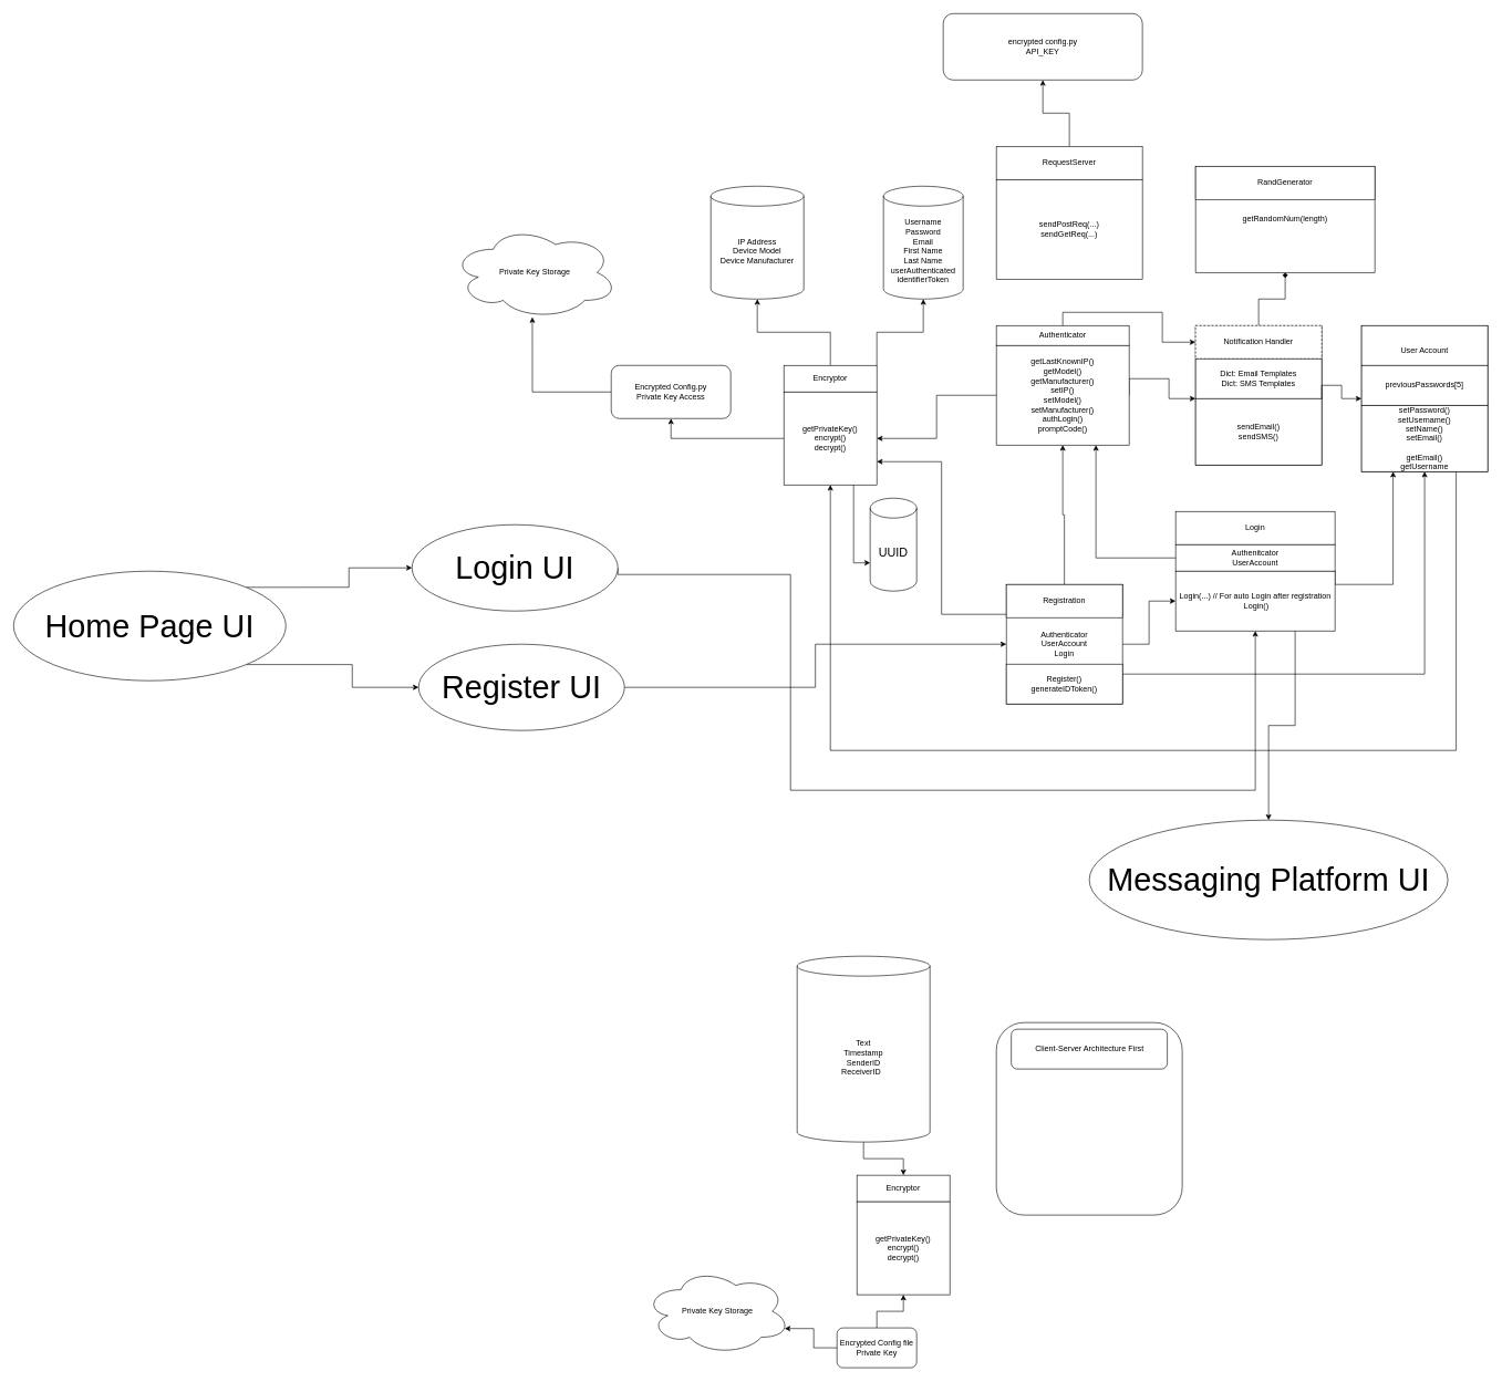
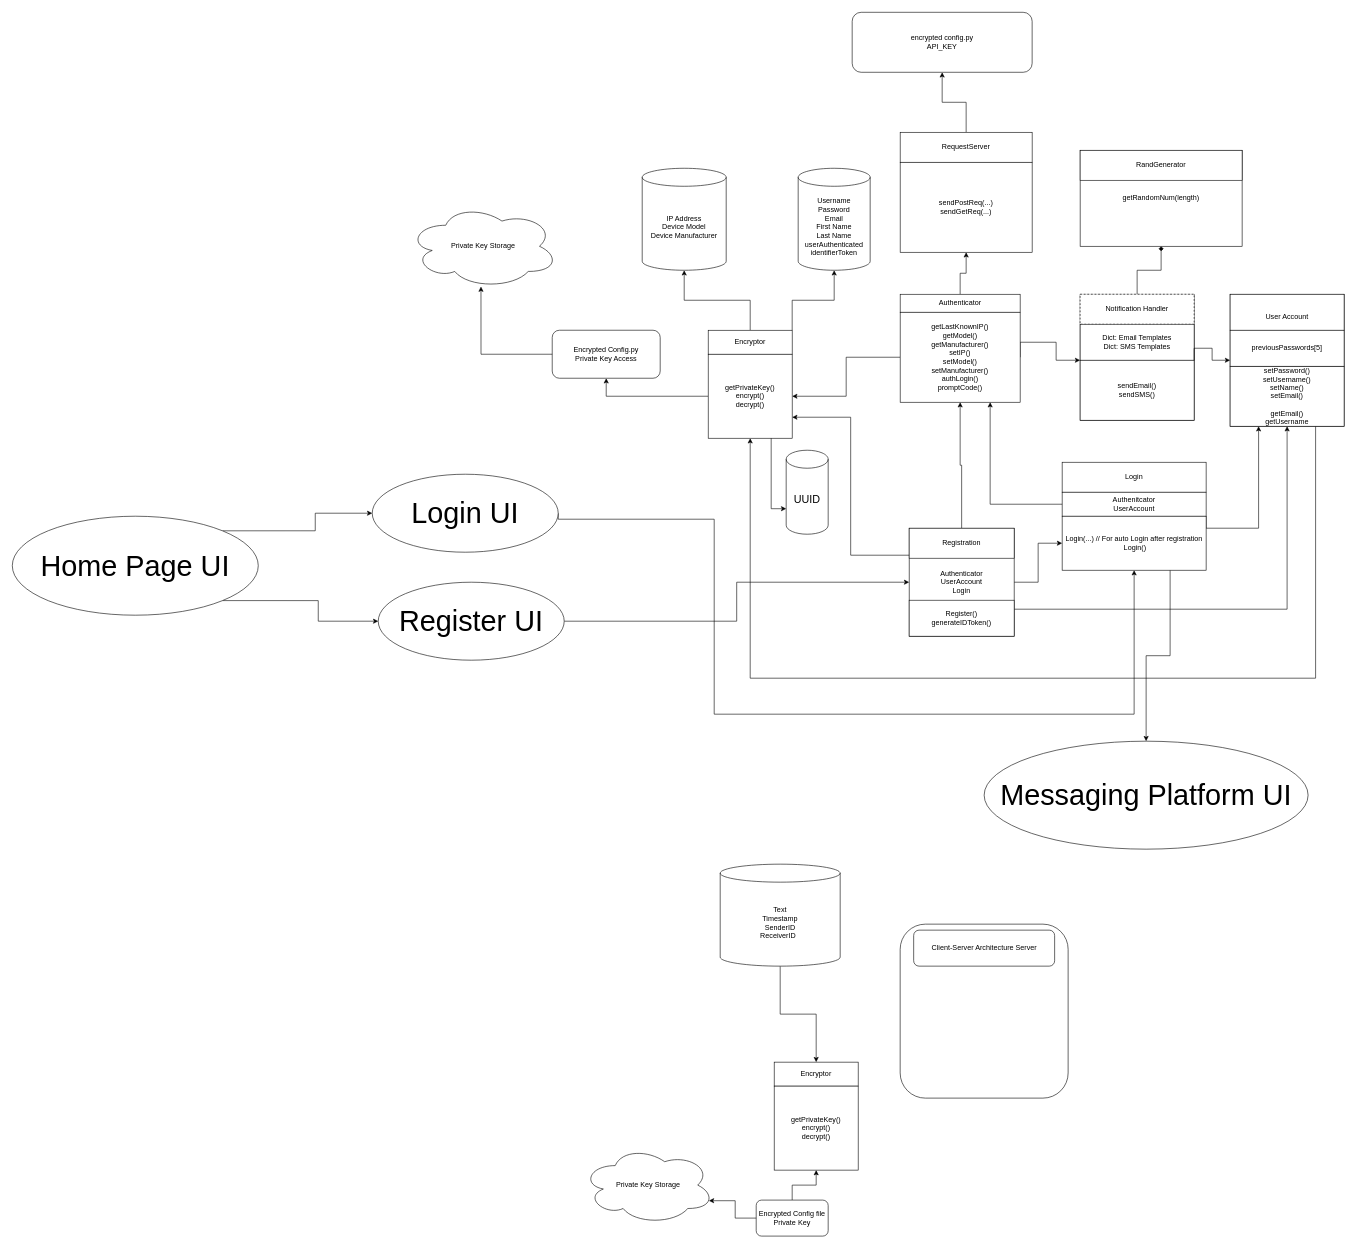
- <mxCell id="7" style="edgeStyle=orthogonalEdgeStyle;rounded=0;orthogonalLoop=1;jettySize=auto;html=1;exitX=0.5;exitY=0;exitDx=0;exitDy=0;" parent="1" source="8" target="14" edge="1"><mxGeometry relative="1" as="geometry" /></mxCell>
+ <mxCell id="7" style="edgeStyle=orthogonalEdgeStyle;rounded=0;orthogonalLoop=1;jettySize=auto;html=1;exitX=0.5;exitY=0;exitDx=0;exitDy=0;" parent="1" source="8" target="41" edge="1"><mxGeometry relative="1" as="geometry" /></mxCell>
- <mxCell id="58" value="Text&lt;br&gt;Timestamp&lt;br&gt;SenderID&lt;br&gt;ReceiverID&amp;nbsp;&amp;nbsp;" style="shape=cylinder3;whiteSpace=wrap;html=1;boundedLbl=1;backgroundOutline=1;size=15;" vertex="1" parent="1"><mxGeometry x="1200" y="1440" width="200" height="280" as="geometry" /></mxCell>
+ <mxCell id="58" value="Text&lt;br&gt;Timestamp&lt;br&gt;SenderID&lt;br&gt;ReceiverID&amp;nbsp;&amp;nbsp;" style="shape=cylinder3;whiteSpace=wrap;html=1;boundedLbl=1;backgroundOutline=1;size=15;" vertex="1" parent="1"><mxGeometry x="1200" y="1440" width="200" height="170" as="geometry" /></mxCell>
- <mxCell id="60" value="Client-Server Architecture First" style="rounded=1;whiteSpace=wrap;html=1;" vertex="1" parent="1"><mxGeometry x="1522.5" y="1550" width="235" height="60" as="geometry" /></mxCell>
+ <mxCell id="60" value="Client-Server Architecture Server" style="rounded=1;whiteSpace=wrap;html=1;" vertex="1" parent="1"><mxGeometry x="1522.5" y="1550" width="235" height="60" as="geometry" /></mxCell>
